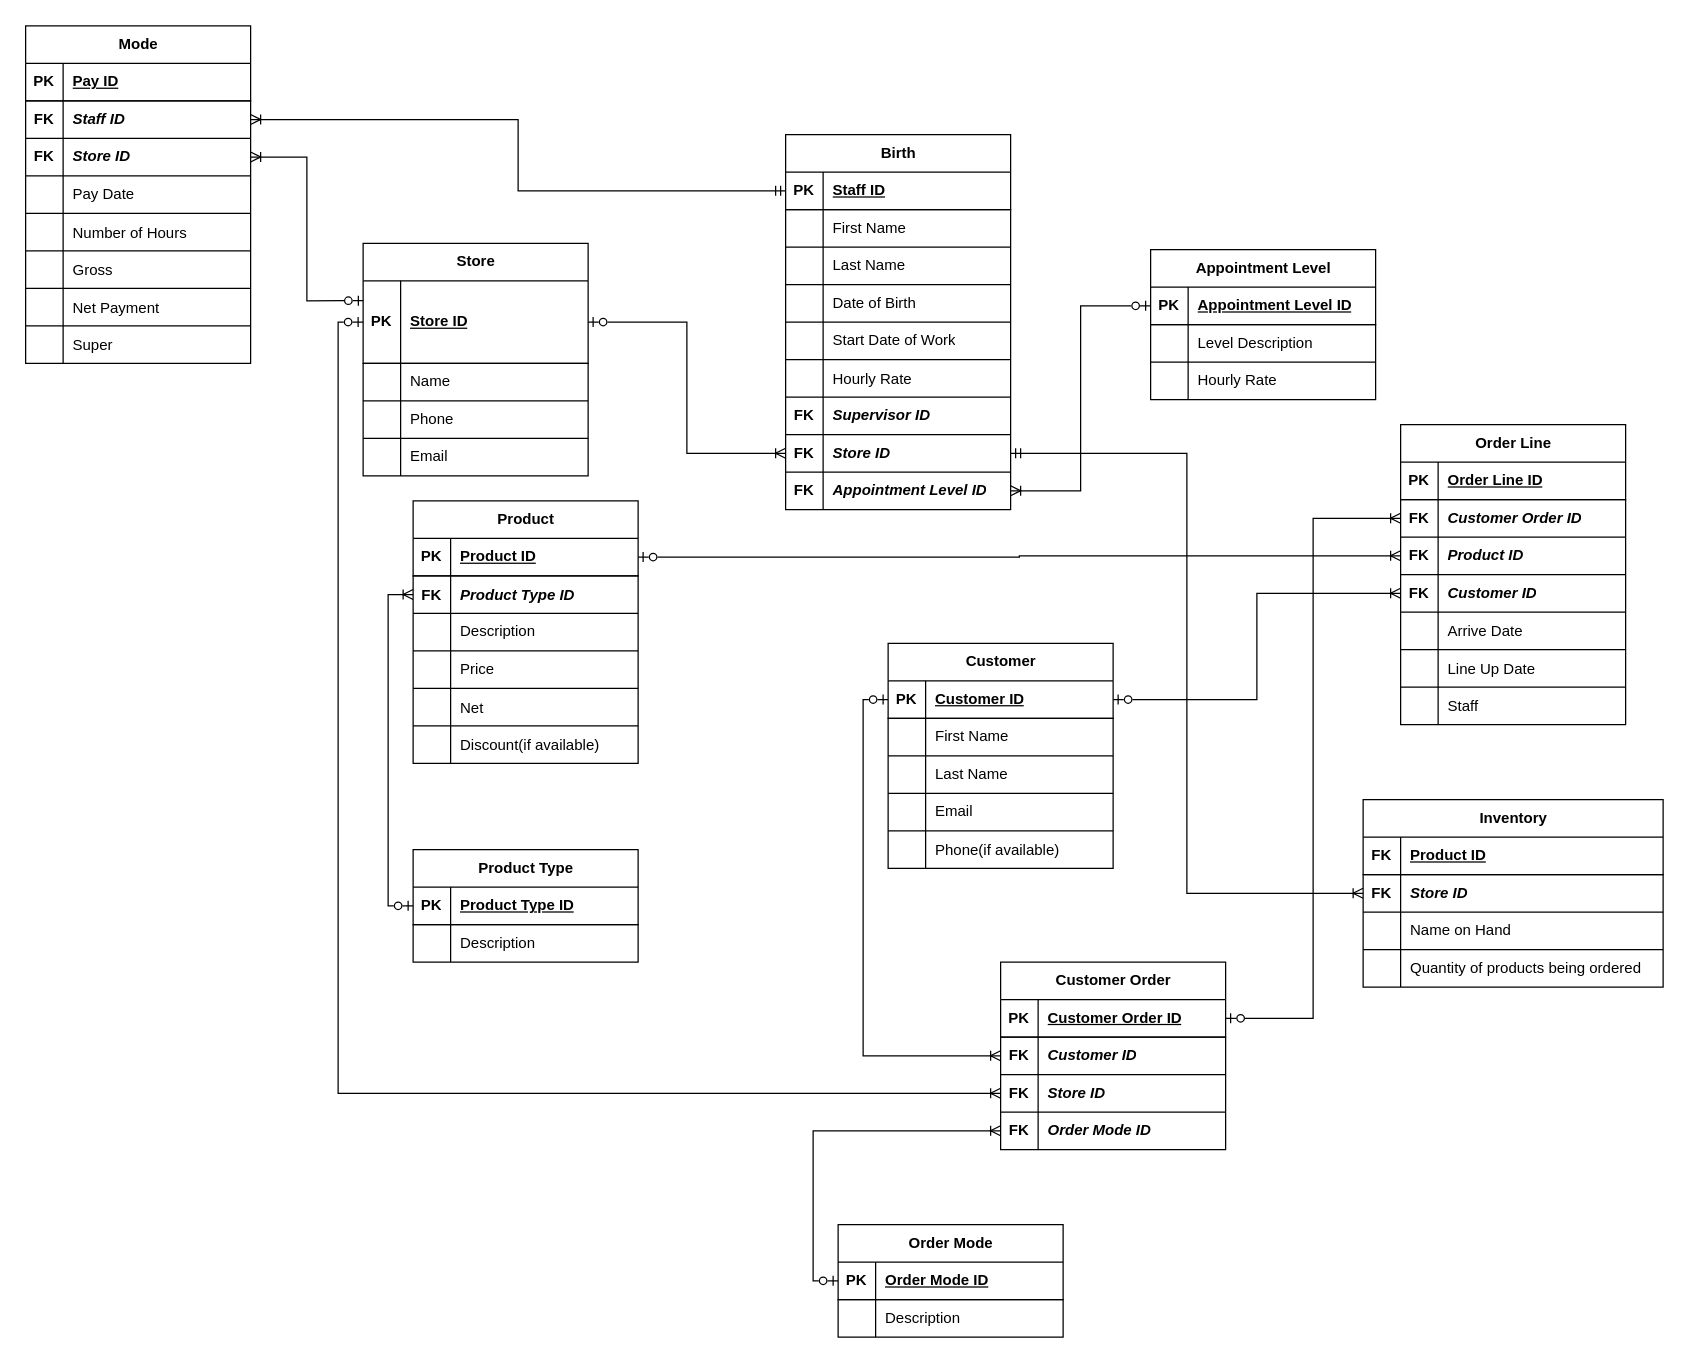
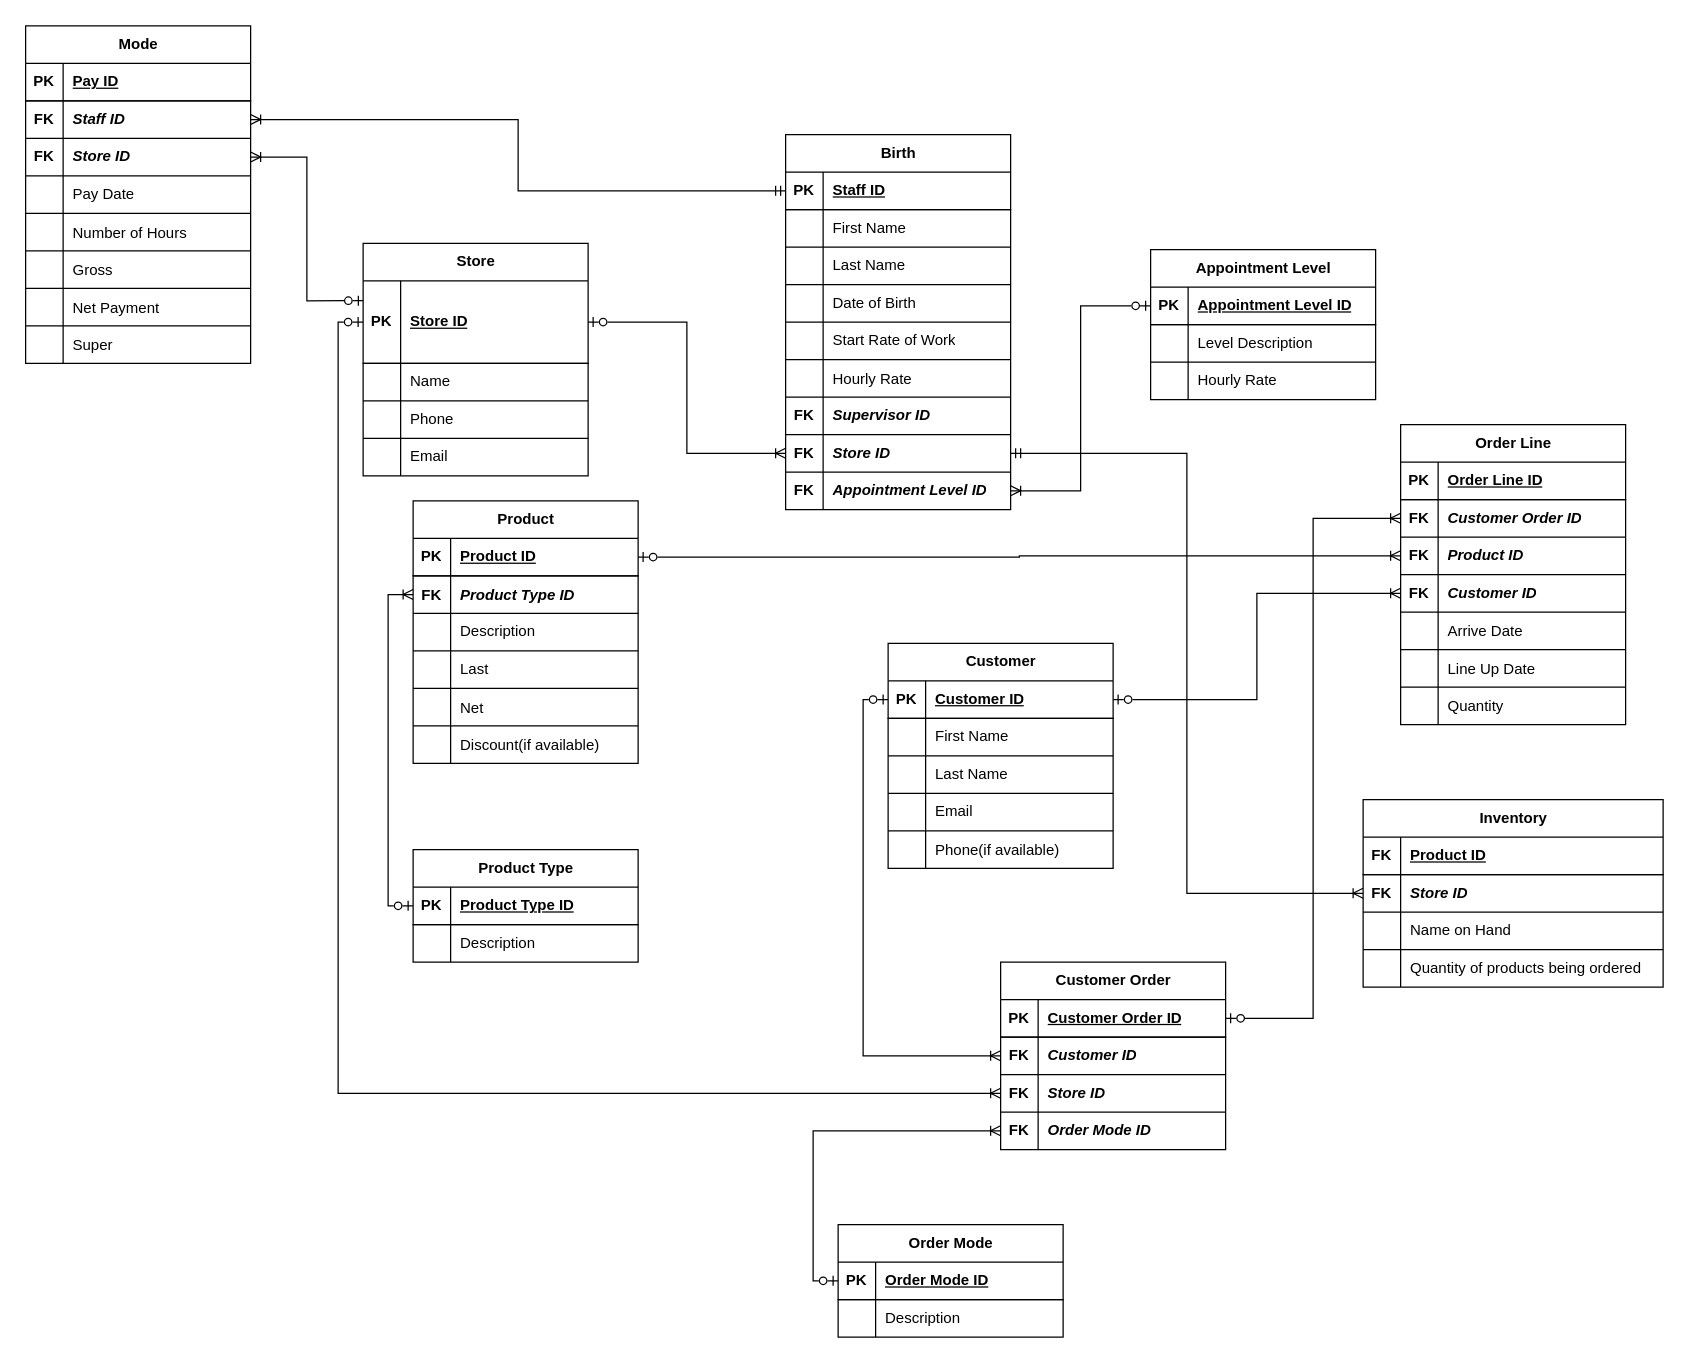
- <mxCell id="30" value="Start Date of Work" style="shape=partialRectangle;connectable=0;fillColor=none;top=0;left=0;bottom=0;right=0;align=left;spacingLeft=6;overflow=hidden;whiteSpace=wrap;html=1;" parent="28" vertex="1"><mxGeometry x="30" width="150" height="30" as="geometry"><mxRectangle width="150" height="30" as="alternateBounds" /></mxGeometry></mxCell>
+ <mxCell id="30" value="Start Rate of Work" style="shape=partialRectangle;connectable=0;fillColor=none;top=0;left=0;bottom=0;right=0;align=left;spacingLeft=6;overflow=hidden;whiteSpace=wrap;html=1;" parent="28" vertex="1"><mxGeometry x="30" width="150" height="30" as="geometry"><mxRectangle width="150" height="30" as="alternateBounds" /></mxGeometry></mxCell>
- <mxCell id="79" value="Price" style="shape=partialRectangle;connectable=0;fillColor=none;top=0;left=0;bottom=0;right=0;align=left;spacingLeft=6;overflow=hidden;whiteSpace=wrap;html=1;" parent="77" vertex="1"><mxGeometry x="30" width="150" height="30" as="geometry"><mxRectangle width="150" height="30" as="alternateBounds" /></mxGeometry></mxCell>
+ <mxCell id="79" value="Last" style="shape=partialRectangle;connectable=0;fillColor=none;top=0;left=0;bottom=0;right=0;align=left;spacingLeft=6;overflow=hidden;whiteSpace=wrap;html=1;" parent="77" vertex="1"><mxGeometry x="30" width="150" height="30" as="geometry"><mxRectangle width="150" height="30" as="alternateBounds" /></mxGeometry></mxCell>
- <mxCell id="153" value="Staff" style="shape=partialRectangle;connectable=0;fillColor=none;top=0;left=0;bottom=0;right=0;align=left;spacingLeft=6;overflow=hidden;" parent="151" vertex="1"><mxGeometry x="30" width="150" height="30" as="geometry"><mxRectangle width="150" height="30" as="alternateBounds" /></mxGeometry></mxCell>
+ <mxCell id="153" value="Quantity" style="shape=partialRectangle;connectable=0;fillColor=none;top=0;left=0;bottom=0;right=0;align=left;spacingLeft=6;overflow=hidden;" parent="151" vertex="1"><mxGeometry x="30" width="150" height="30" as="geometry"><mxRectangle width="150" height="30" as="alternateBounds" /></mxGeometry></mxCell>
